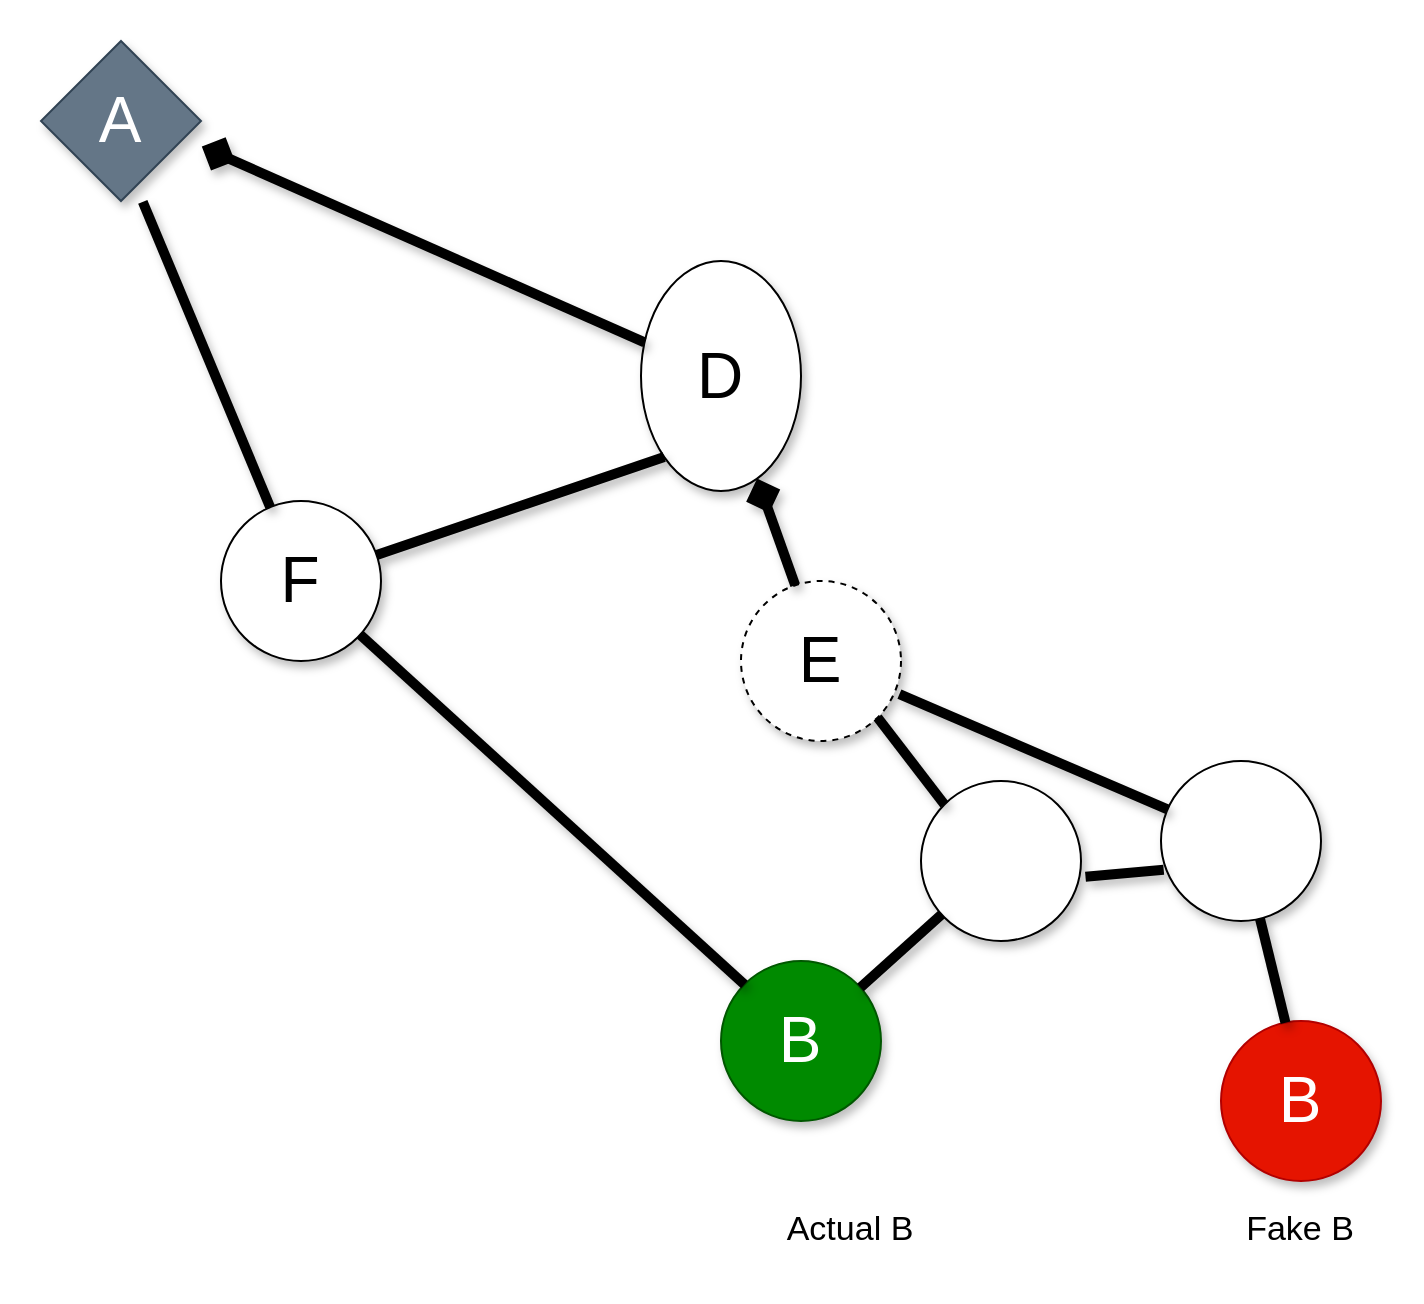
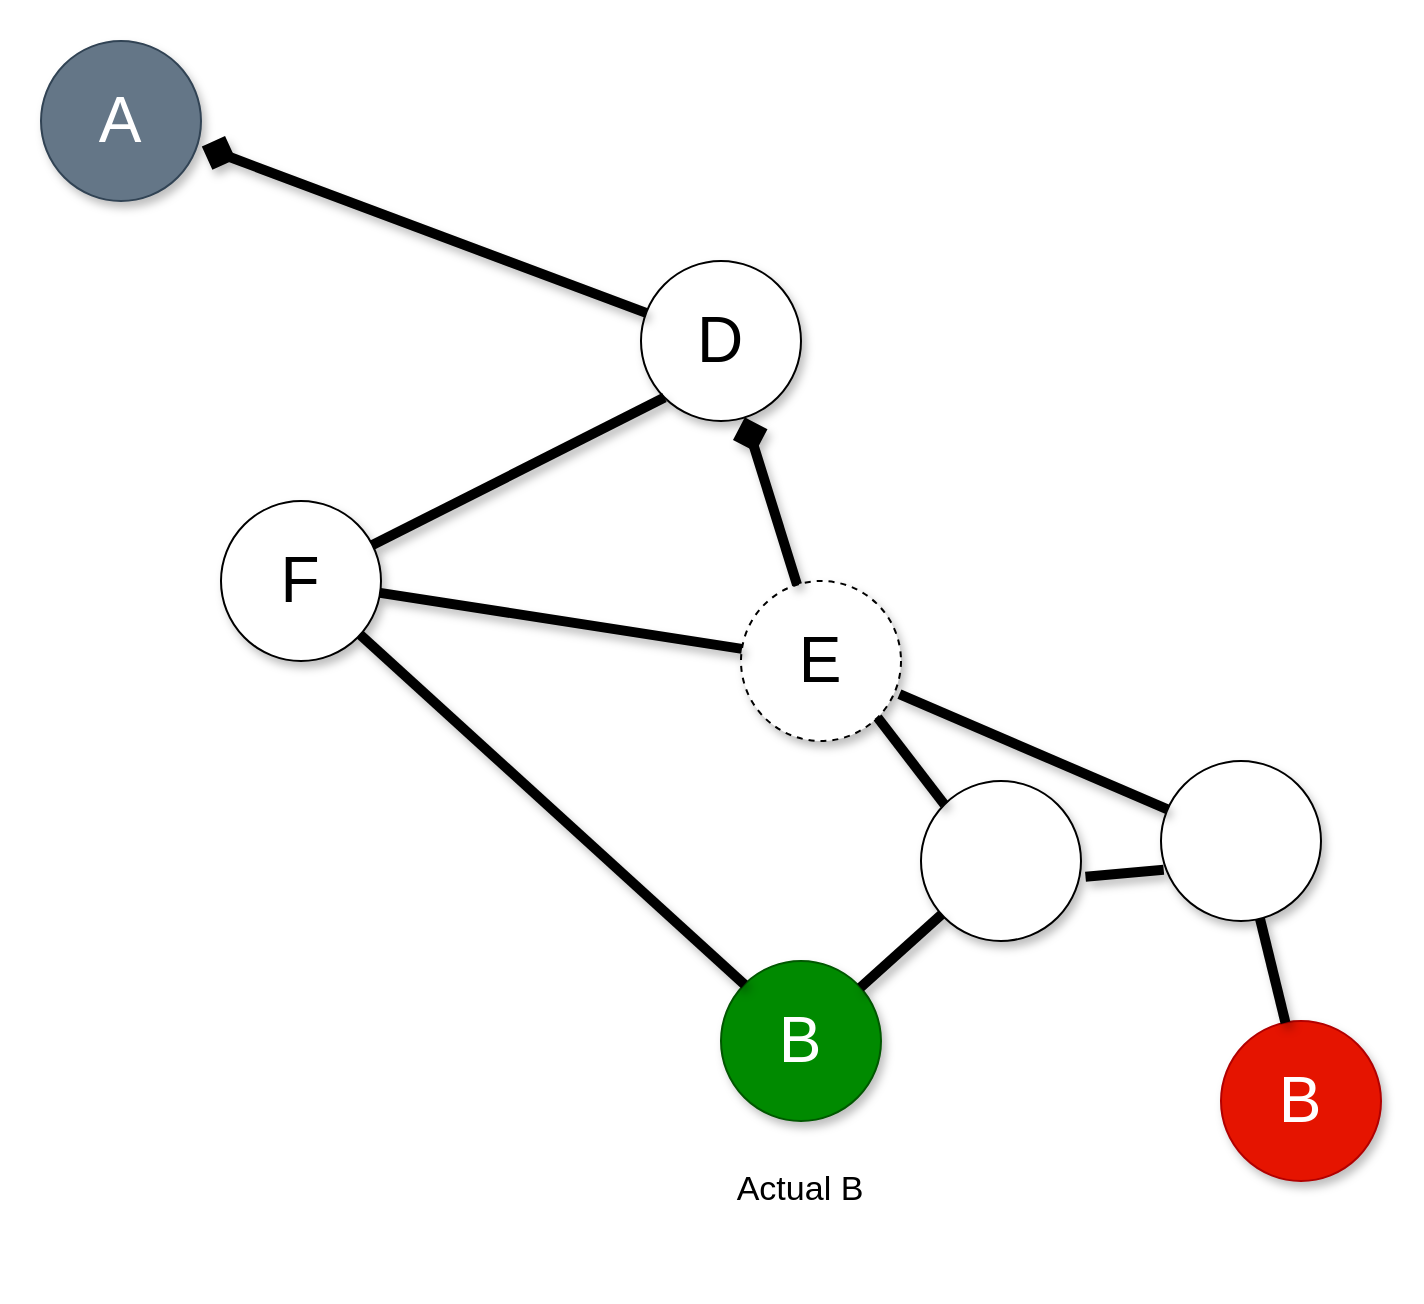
- <mxCell id="2" value="&lt;font style=&quot;font-size: 32px;&quot;&gt;A&lt;/font&gt;" style="rhombus;whiteSpace=wrap;html=1;aspect=fixed;shadow=1;fillColor=#647687;fontColor=#ffffff;strokeColor=#314354;" vertex="1" parent="1"><mxGeometry x="20" y="20" width="80" height="80" as="geometry" /></mxCell>
+ <mxCell id="2" value="&lt;font style=&quot;font-size: 32px;&quot;&gt;A&lt;/font&gt;" style="ellipse;whiteSpace=wrap;html=1;aspect=fixed;shadow=1;fillColor=#647687;fontColor=#ffffff;strokeColor=#314354;" vertex="1" parent="1"><mxGeometry x="20" y="20" width="80" height="80" as="geometry" /></mxCell>
- <mxCell id="14" value="" style="endArrow=none;html=1;rounded=0;strokeWidth=5;entryX=0.636;entryY=1.005;entryDx=0;entryDy=0;entryPerimeter=0;shadow=1;" edge="1" parent="1" source="5" target="2"><mxGeometry width="50" height="50" relative="1" as="geometry"><mxPoint x="120" y="240" as="sourcePoint" /><mxPoint x="90" y="130" as="targetPoint" /></mxGeometry></mxCell>
+ <mxCell id="14" value="" style="endArrow=none;html=1;rounded=0;strokeWidth=5;shadow=1;" edge="1" parent="1" source="5" target="7"><mxGeometry width="50" height="50" relative="1" as="geometry"><mxPoint x="120" y="240" as="sourcePoint" /><mxPoint x="90" y="130" as="targetPoint" /></mxGeometry></mxCell>
- <mxCell id="3" value="&lt;font style=&quot;font-size: 32px;&quot;&gt;D&lt;/font&gt;" style="ellipse;whiteSpace=wrap;html=1;aspect=fixed;shadow=1;" vertex="1" parent="1"><mxGeometry x="320" y="130" width="80" height="115" as="geometry" /></mxCell>
+ <mxCell id="3" value="&lt;font style=&quot;font-size: 32px;&quot;&gt;D&lt;/font&gt;" style="ellipse;whiteSpace=wrap;html=1;aspect=fixed;shadow=1;" vertex="1" parent="1"><mxGeometry x="320" y="130" width="80" height="80" as="geometry" /></mxCell>
- <mxCell id="12" value="&lt;font style=&quot;font-size: 17px;&quot;&gt;Actual B&lt;/font&gt;" style="text;html=1;align=center;verticalAlign=middle;whiteSpace=wrap;rounded=0;shadow=1;" vertex="1" parent="1"><mxGeometry x="385" y="600" width="80" height="30" as="geometry" /></mxCell>
+ <mxCell id="12" value="&lt;font style=&quot;font-size: 17px;&quot;&gt;Actual B&lt;/font&gt;" style="text;html=1;align=center;verticalAlign=middle;whiteSpace=wrap;rounded=0;shadow=1;" vertex="1" parent="1"><mxGeometry x="360" y="580" width="80" height="30" as="geometry" /></mxCell>
- <mxCell id="11" value="&lt;font style=&quot;font-size: 17px;&quot;&gt;Fake B&lt;br&gt;&lt;/font&gt;" style="text;html=1;align=center;verticalAlign=middle;whiteSpace=wrap;rounded=0;shadow=1;" vertex="1" parent="1"><mxGeometry x="620" y="600" width="60" height="30" as="geometry" /></mxCell>
